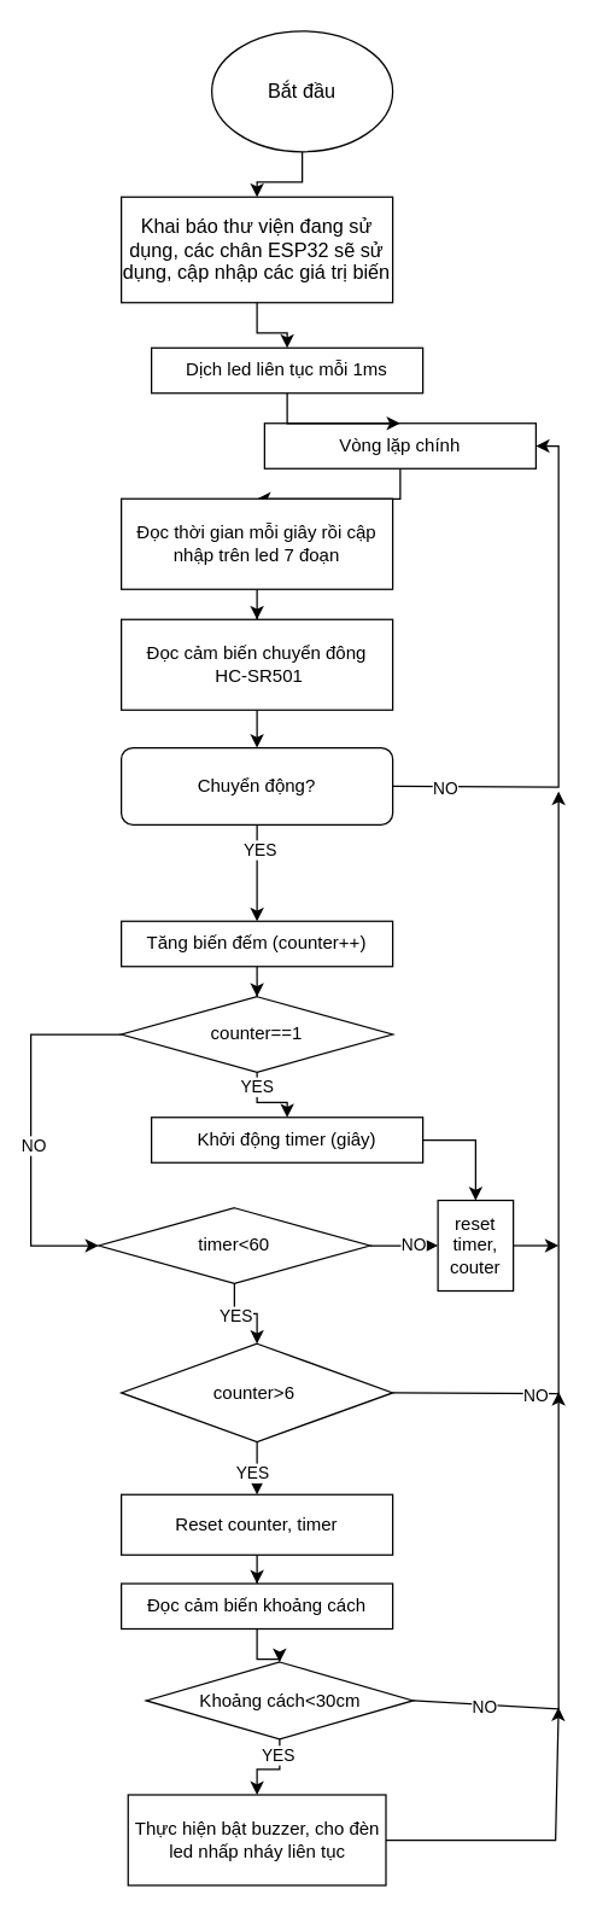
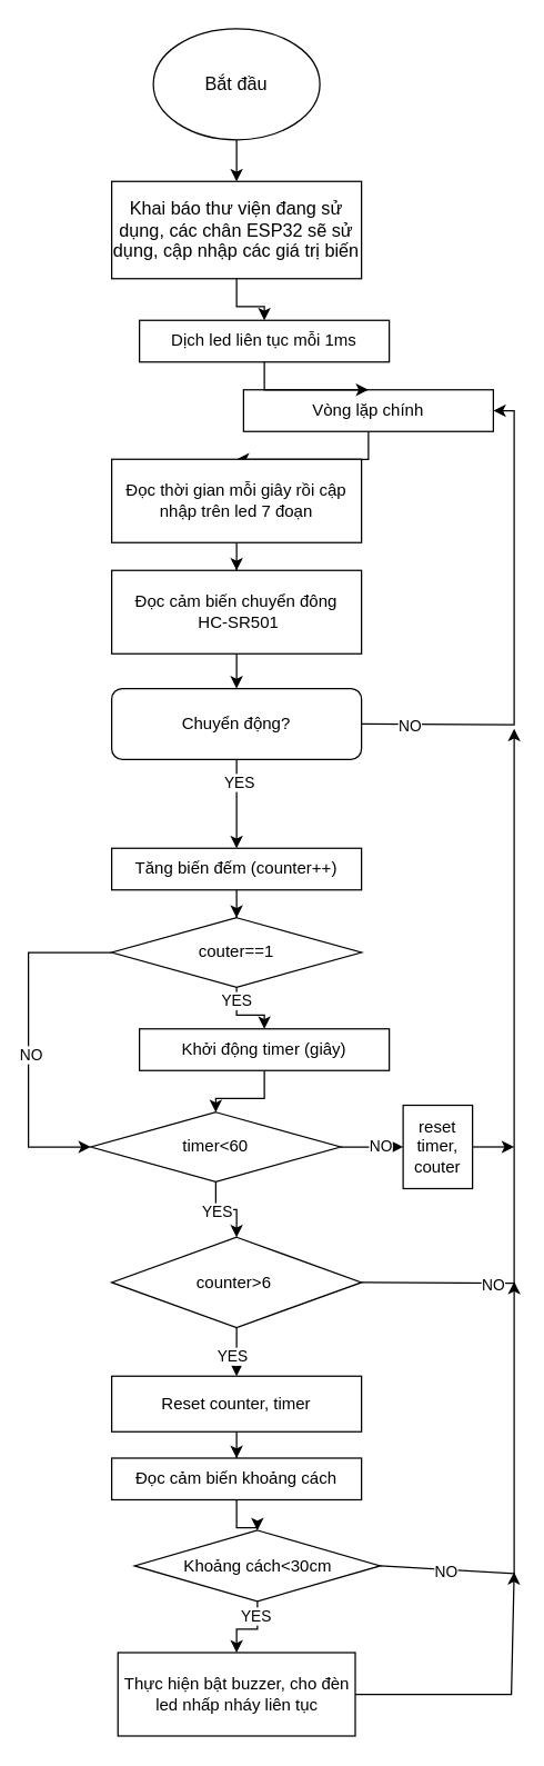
- <mxCell id="3" value="&lt;span style=&quot;font-size: 13px;&quot;&gt;Bắt đầu&lt;/span&gt;" style="ellipse;whiteSpace=wrap;html=1;" vertex="1" parent="1"><mxGeometry x="140" y="20" width="120" height="80" as="geometry" /></mxCell>
+ <mxCell id="3" value="&lt;span style=&quot;font-size: 13px;&quot;&gt;Bắt đầu&lt;/span&gt;" style="ellipse;whiteSpace=wrap;html=1;" vertex="1" parent="1"><mxGeometry x="110" y="20" width="120" height="80" as="geometry" /></mxCell>
- <mxCell id="32" value="counter==1" style="rhombus;whiteSpace=wrap;html=1;" vertex="1" parent="1"><mxGeometry x="80" y="660" width="180" height="50" as="geometry" /></mxCell>
+ <mxCell id="32" value="couter==1" style="rhombus;whiteSpace=wrap;html=1;" vertex="1" parent="1"><mxGeometry x="80" y="660" width="180" height="50" as="geometry" /></mxCell>
- <mxCell id="33" value="" style="edgeStyle=orthogonalEdgeStyle;rounded=0;orthogonalLoop=1;jettySize=auto;html=1;" edge="1" parent="1" source="34" target="42"><mxGeometry relative="1" as="geometry" /></mxCell>
+ <mxCell id="33" value="" style="edgeStyle=orthogonalEdgeStyle;rounded=0;orthogonalLoop=1;jettySize=auto;html=1;" edge="1" parent="1" source="34" target="39"><mxGeometry relative="1" as="geometry" /></mxCell>
